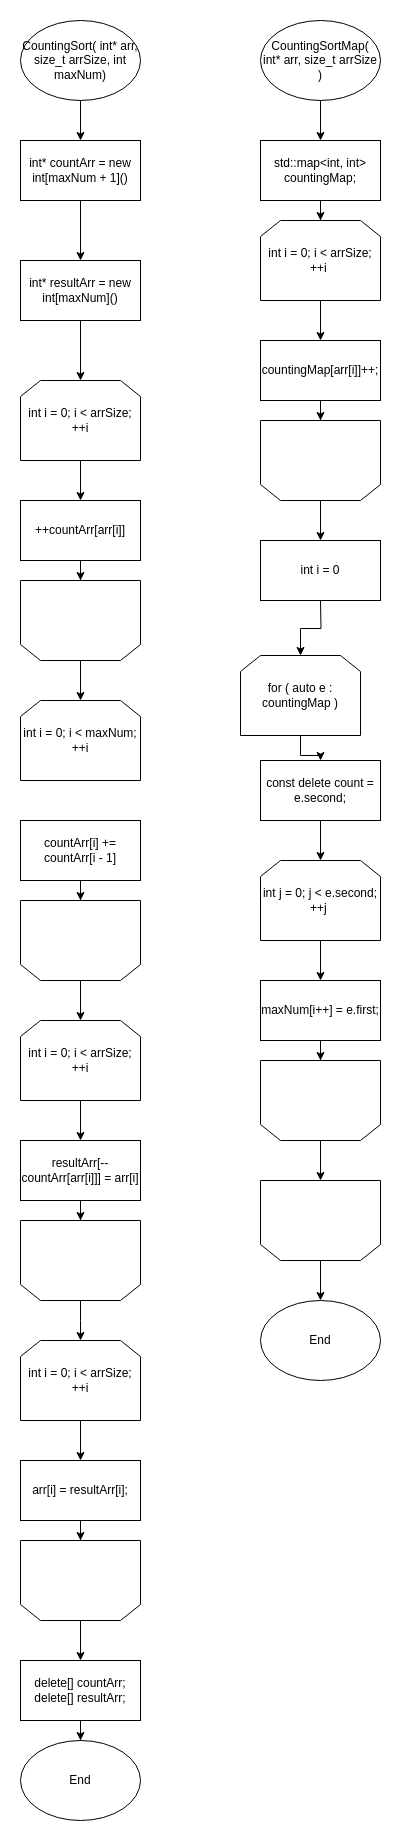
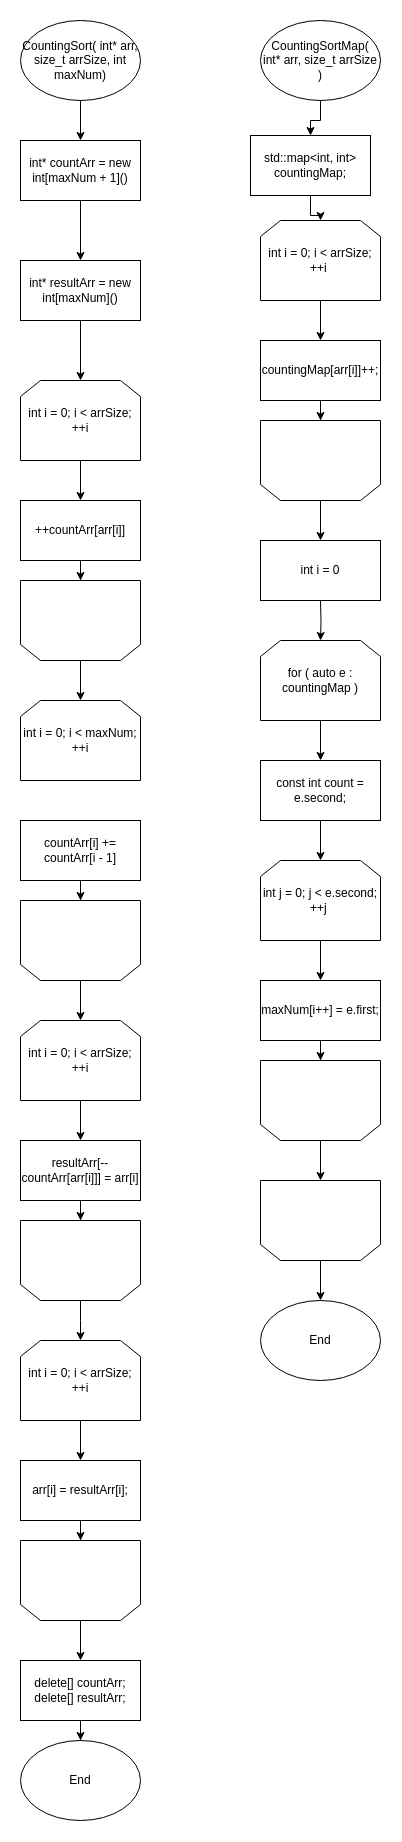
- <mxCell id="37" value="std::map&amp;lt;int, int&amp;gt; countingMap;" style="rounded=0;whiteSpace=wrap;html=1;" vertex="1" parent="1"><mxGeometry x="260" y="140" width="120" height="60" as="geometry" /></mxCell>
+ <mxCell id="37" value="std::map&amp;lt;int, int&amp;gt; countingMap;" style="rounded=0;whiteSpace=wrap;html=1;" vertex="1" parent="1"><mxGeometry x="250" y="135" width="120" height="60" as="geometry" /></mxCell>
- <mxCell id="47" value="for ( auto e : countingMap )" style="shape=loopLimit;whiteSpace=wrap;html=1;" vertex="1" parent="1"><mxGeometry x="240" y="655" width="120" height="80" as="geometry" /></mxCell>
+ <mxCell id="47" value="for ( auto e : countingMap )" style="shape=loopLimit;whiteSpace=wrap;html=1;" vertex="1" parent="1"><mxGeometry x="260" y="640" width="120" height="80" as="geometry" /></mxCell>
- <mxCell id="49" value="&lt;span style=&quot;&quot;&gt;&#09;&lt;/span&gt;const delete count = e.second;" style="rounded=0;whiteSpace=wrap;html=1;" vertex="1" parent="1"><mxGeometry x="260" y="760" width="120" height="60" as="geometry" /></mxCell>
+ <mxCell id="49" value="&lt;span style=&quot;&quot;&gt;&#09;&lt;/span&gt;const int count = e.second;" style="rounded=0;whiteSpace=wrap;html=1;" vertex="1" parent="1"><mxGeometry x="260" y="760" width="120" height="60" as="geometry" /></mxCell>
